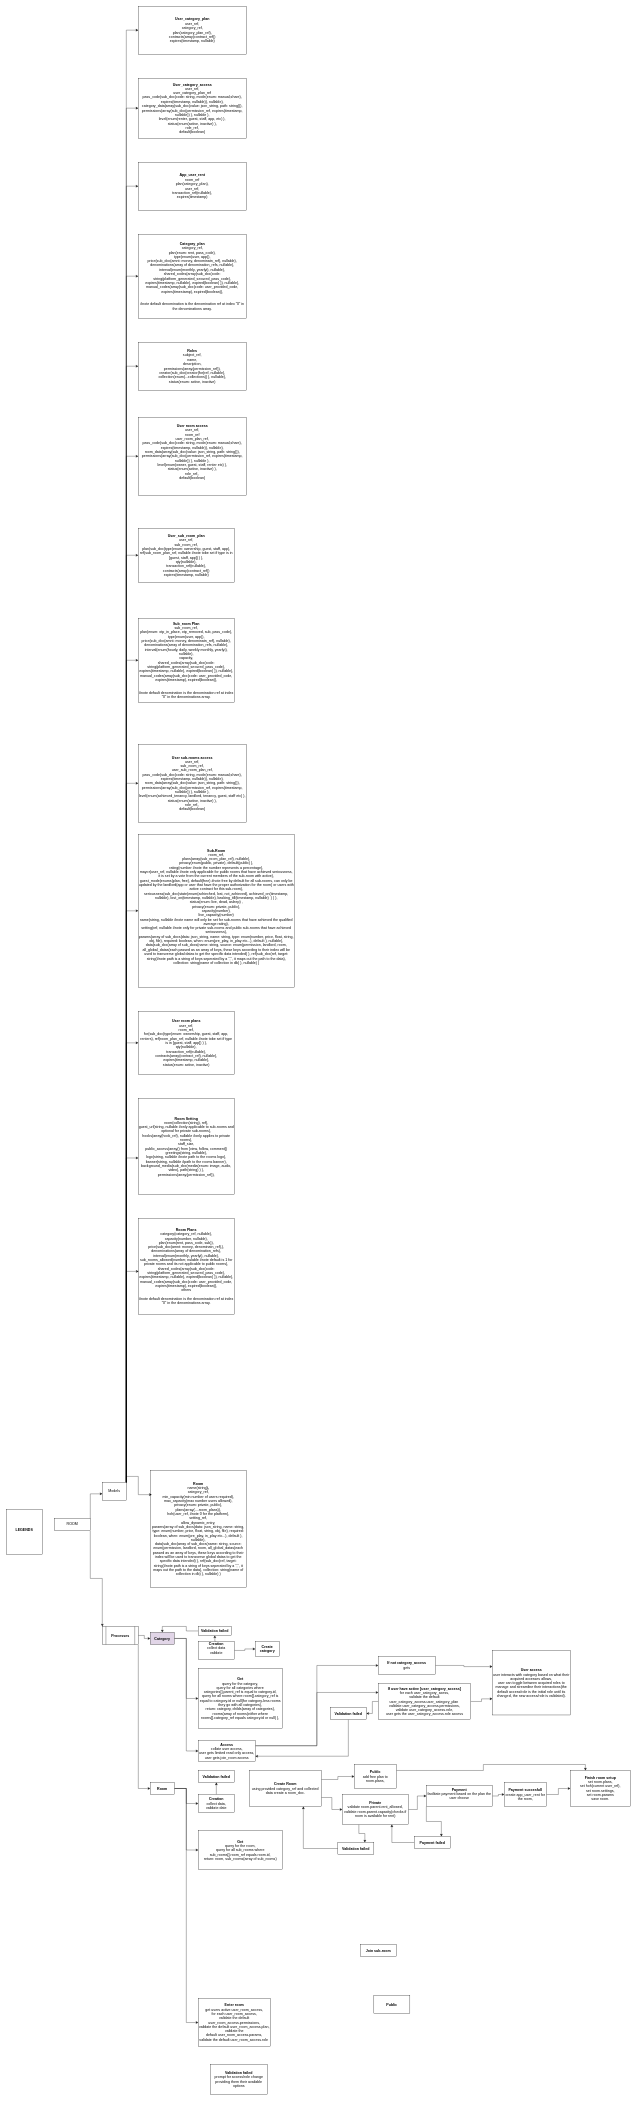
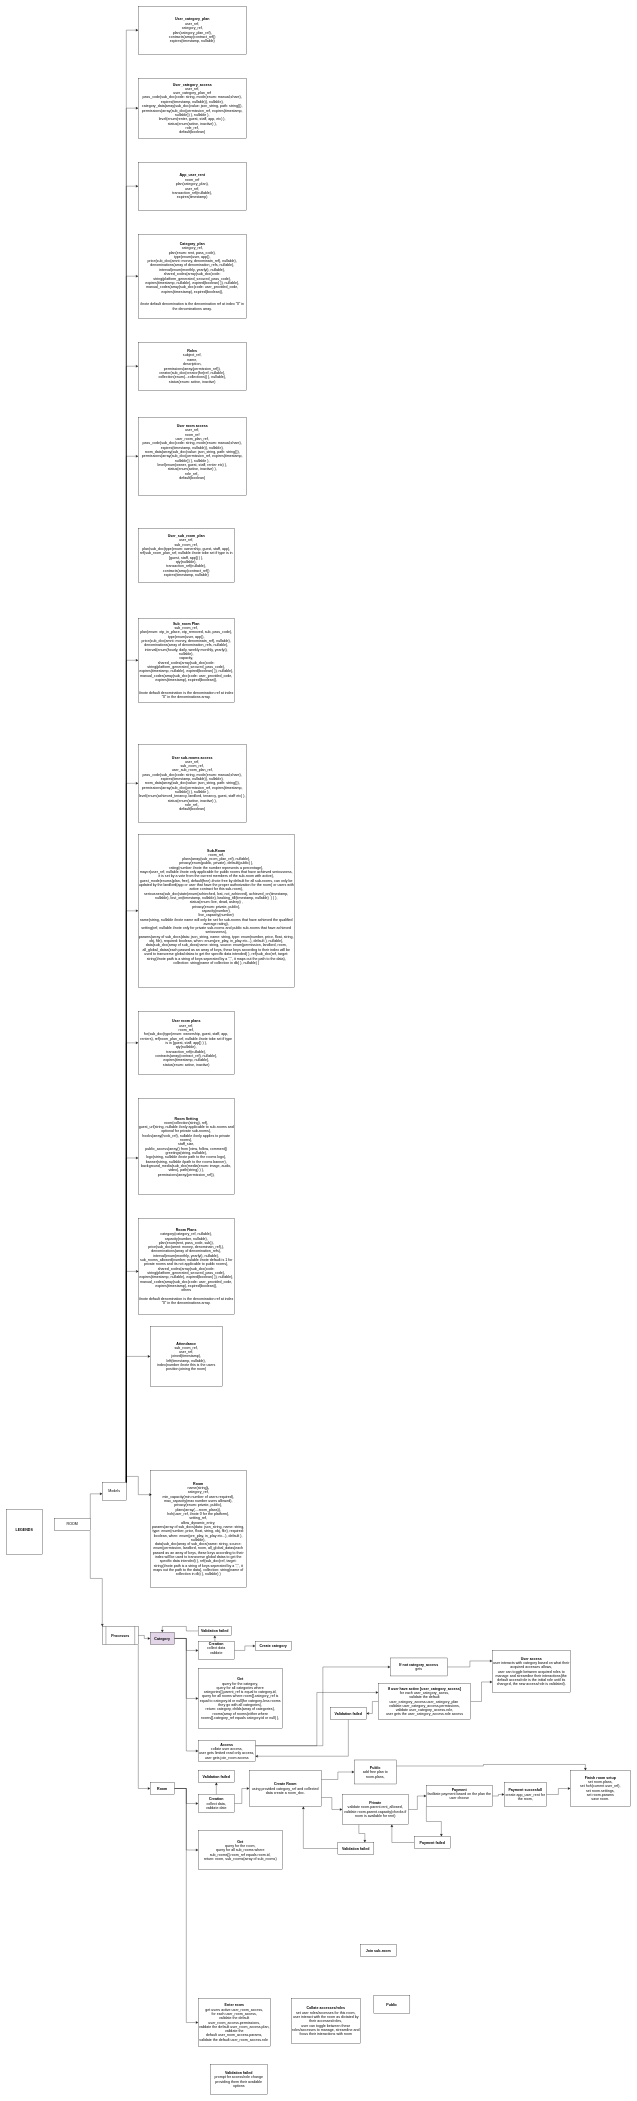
- <mxCell id="10" style="edgeStyle=orthogonalEdgeStyle;rounded=0;orthogonalLoop=1;jettySize=auto;html=1;exitX=1;exitY=0;exitDx=0;exitDy=0;entryX=0;entryY=0.5;entryDx=0;entryDy=0;" parent="1" source="17" target="58" edge="1"><mxGeometry relative="1" as="geometry" /></mxCell>
+ <mxCell id="5" style="edgeStyle=orthogonalEdgeStyle;rounded=0;orthogonalLoop=1;jettySize=auto;html=1;exitX=1;exitY=0;exitDx=0;exitDy=0;entryX=0;entryY=0.5;entryDx=0;entryDy=0;" parent="1" source="17" target="21" edge="1"><mxGeometry relative="1" as="geometry" /></mxCell>
+ <mxCell id="21" value="&lt;b&gt;Attendance&lt;/b&gt;&lt;div&gt;sub_room_ref,&lt;/div&gt;&lt;div&gt;user_ref,&lt;/div&gt;&lt;div&gt;joined(timestamp),&lt;/div&gt;&lt;div&gt;left(timestamp, nullable),&lt;/div&gt;&lt;div&gt;index(number #note this is the users position joining the room)&lt;/div&gt;" style="rounded=0;whiteSpace=wrap;html=1;" parent="1" vertex="1"><mxGeometry x="500" y="4420" width="240" height="200" as="geometry" /></mxCell>
- <mxCell id="43" value="&lt;b&gt;Create category&lt;/b&gt;" style="rounded=0;whiteSpace=wrap;html=1;" parent="1" vertex="1"><mxGeometry x="850" y="5470" width="80" height="50" as="geometry" /></mxCell>
+ <mxCell id="43" value="&lt;b&gt;Create category&lt;/b&gt;" style="rounded=0;whiteSpace=wrap;html=1;" parent="1" vertex="1"><mxGeometry x="850" y="5470" width="120" height="30" as="geometry" /></mxCell>
+ <mxCell id="33" style="edgeStyle=orthogonalEdgeStyle;rounded=0;orthogonalLoop=1;jettySize=auto;html=1;exitX=1;exitY=0.5;exitDx=0;exitDy=0;entryX=0;entryY=0.5;entryDx=0;entryDy=0;" parent="1" source="36" target="40" edge="1"><mxGeometry relative="1" as="geometry" /></mxCell>
- <mxCell id="83" value="&lt;b&gt;If not category_access&lt;/b&gt;&lt;div&gt;gets&lt;/div&gt;" style="rounded=0;whiteSpace=wrap;html=1;" vertex="1" parent="1"><mxGeometry x="1260" y="5520" width="190" height="60" as="geometry" /></mxCell>
+ <mxCell id="83" value="&lt;b&gt;If not category_access&lt;/b&gt;&lt;div&gt;gets&lt;/div&gt;" style="rounded=0;whiteSpace=wrap;html=1;" vertex="1" parent="1"><mxGeometry x="1300" y="5525" width="190" height="60" as="geometry" /></mxCell>
- <mxCell id="89" value="&lt;b&gt;User access&lt;/b&gt;&lt;div&gt;user interacts with category based on what their acquired accesses allows,&lt;/div&gt;&lt;div&gt;user can toggle between acquired roles to manage and streamline their interactions(the default access/role is the initial role until its changed, the new access/role is validated).&lt;/div&gt;" style="rounded=0;whiteSpace=wrap;html=1;" vertex="1" parent="1"><mxGeometry x="1640" y="5500" width="260" height="215" as="geometry" /></mxCell>
+ <mxCell id="89" value="&lt;b&gt;User access&lt;/b&gt;&lt;div&gt;user interacts with category based on what their acquired accesses allows,&lt;/div&gt;&lt;div&gt;user can toggle between acquired roles to manage and streamline their interactions(the default access/role is the initial role until its changed, the new access/role is validated).&lt;/div&gt;" style="rounded=0;whiteSpace=wrap;html=1;" vertex="1" parent="1"><mxGeometry x="1640" y="5500" width="260" height="140" as="geometry" /></mxCell>
- <mxCell id="70" value="&lt;b&gt;Public&lt;/b&gt;&lt;div&gt;add free plan to room.plans,&lt;/div&gt;" style="rounded=0;whiteSpace=wrap;html=1;" vertex="1" parent="1"><mxGeometry x="1180" y="5880" width="140" height="80" as="geometry" /></mxCell>
+ <mxCell id="70" value="&lt;b&gt;Public&lt;/b&gt;&lt;div&gt;add free plan to room.plans,&lt;/div&gt;" style="rounded=0;whiteSpace=wrap;html=1;" vertex="1" parent="1"><mxGeometry x="1180" y="5865" width="140" height="80" as="geometry" /></mxCell>
+ <mxCell id="54" style="edgeStyle=orthogonalEdgeStyle;rounded=0;orthogonalLoop=1;jettySize=auto;html=1;exitX=1;exitY=0.5;exitDx=0;exitDy=0;" parent="1" source="55" target="51" edge="1"><mxGeometry relative="1" as="geometry" /></mxCell>
+ <mxCell id="90" value="&lt;b&gt;Collate accesses/roles&lt;/b&gt;&lt;div&gt;set user roles/accesses for this room,&lt;/div&gt;&lt;div&gt;user interact with the room as dictated by their accesses/roles,&lt;/div&gt;&lt;div&gt;user can toggle between these roles/accesses to manage, streamline and focus their interactions with room&lt;/div&gt;" style="rounded=0;whiteSpace=wrap;html=1;" vertex="1" parent="1"><mxGeometry x="970" y="6660" width="230" height="150" as="geometry" /></mxCell>
